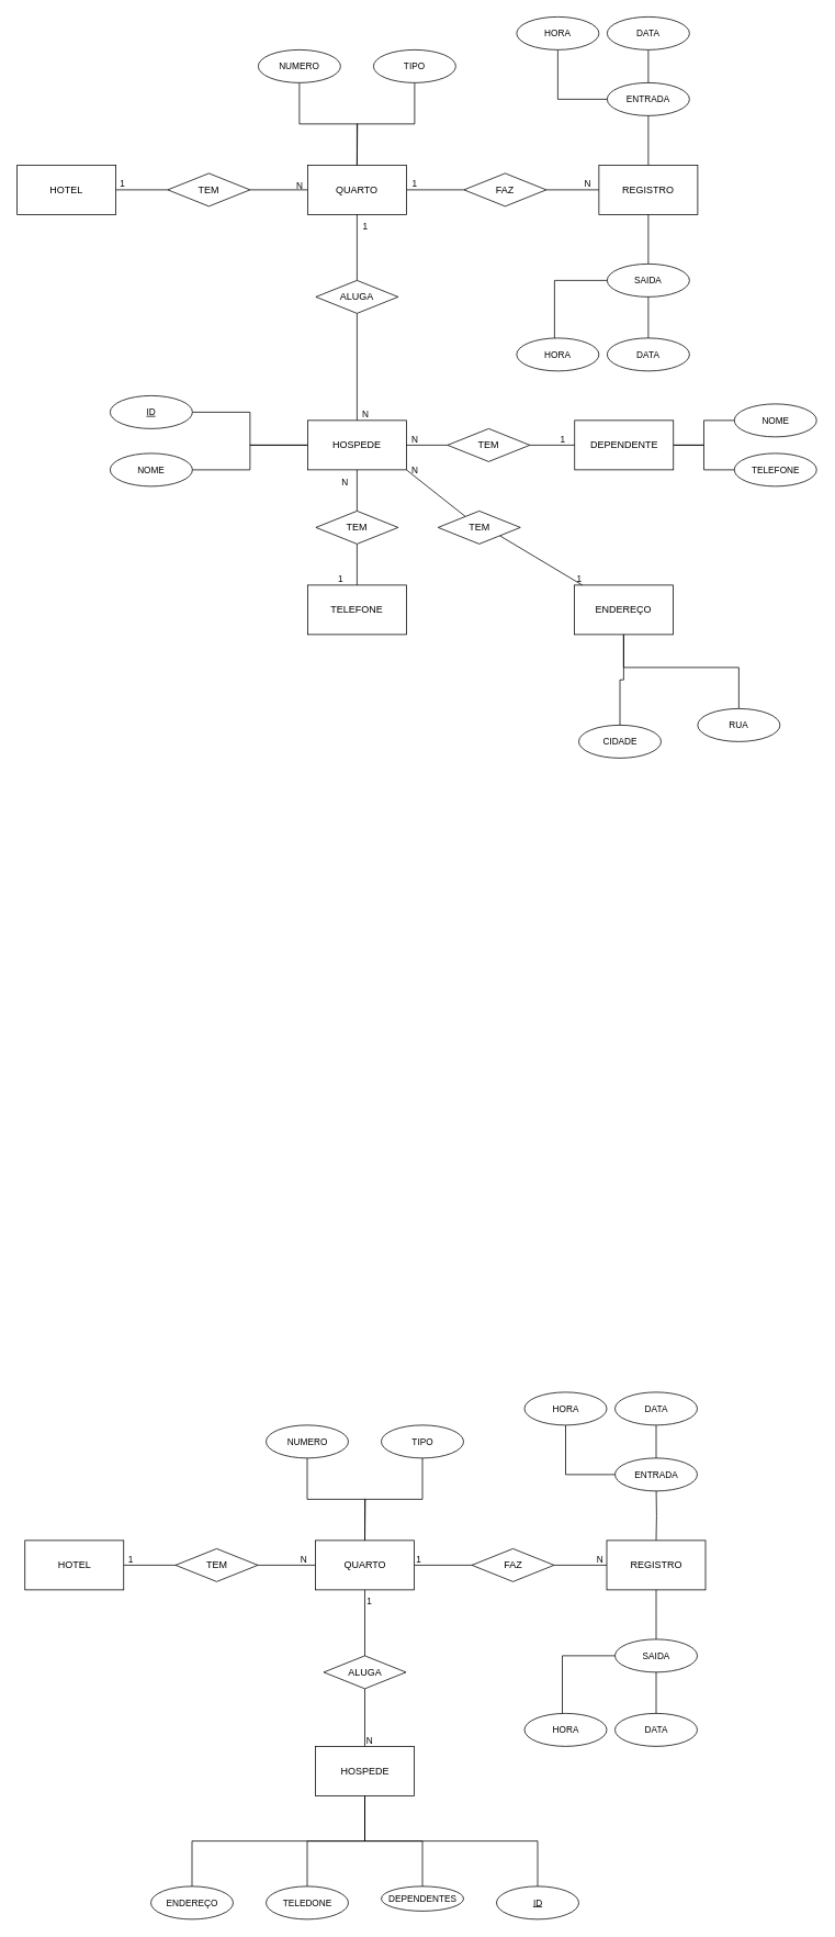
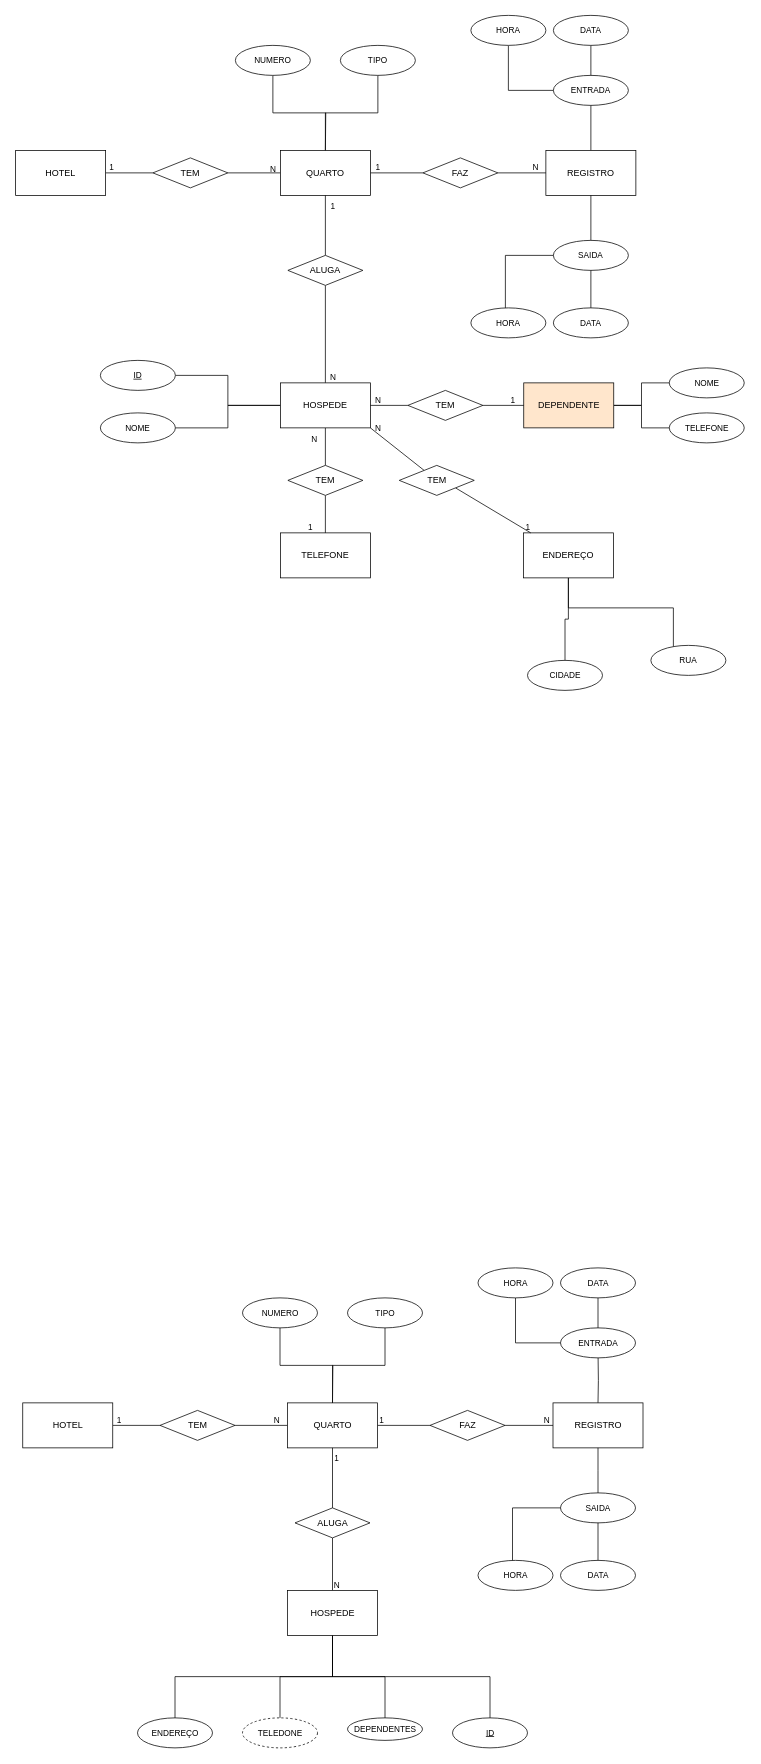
- <mxCell id="78" value="DEPENDENTE" style="rounded=0;whiteSpace=wrap;html=1;" vertex="1" parent="1"><mxGeometry x="697.5" y="510" width="120" height="60" as="geometry" /></mxCell>
+ <mxCell id="78" value="DEPENDENTE" style="rounded=0;whiteSpace=wrap;html=1;fillColor=#ffe6cc;" vertex="1" parent="1"><mxGeometry x="697.5" y="510" width="120" height="60" as="geometry" /></mxCell>
- <mxCell id="103" value="RUA" style="ellipse;whiteSpace=wrap;html=1;fontFamily=Helvetica;fontSize=11;fontColor=default;" vertex="1" parent="1"><mxGeometry x="847" y="860" width="100" height="40" as="geometry" /></mxCell>
+ <mxCell id="103" value="RUA" style="ellipse;whiteSpace=wrap;html=1;fontFamily=Helvetica;fontSize=11;fontColor=default;" vertex="1" parent="1"><mxGeometry x="867" y="860" width="100" height="40" as="geometry" /></mxCell>
- <mxCell id="20" value="TELEDONE" style="ellipse;whiteSpace=wrap;html=1;fontFamily=Helvetica;fontSize=11;fontColor=default;" vertex="1" parent="1"><mxGeometry x="322.5" y="2290" width="100" height="40" as="geometry" /></mxCell>
+ <mxCell id="20" value="TELEDONE" style="ellipse;whiteSpace=wrap;html=1;fontFamily=Helvetica;fontSize=11;fontColor=default;dashed=1;" vertex="1" parent="1"><mxGeometry x="322.5" y="2290" width="100" height="40" as="geometry" /></mxCell>
